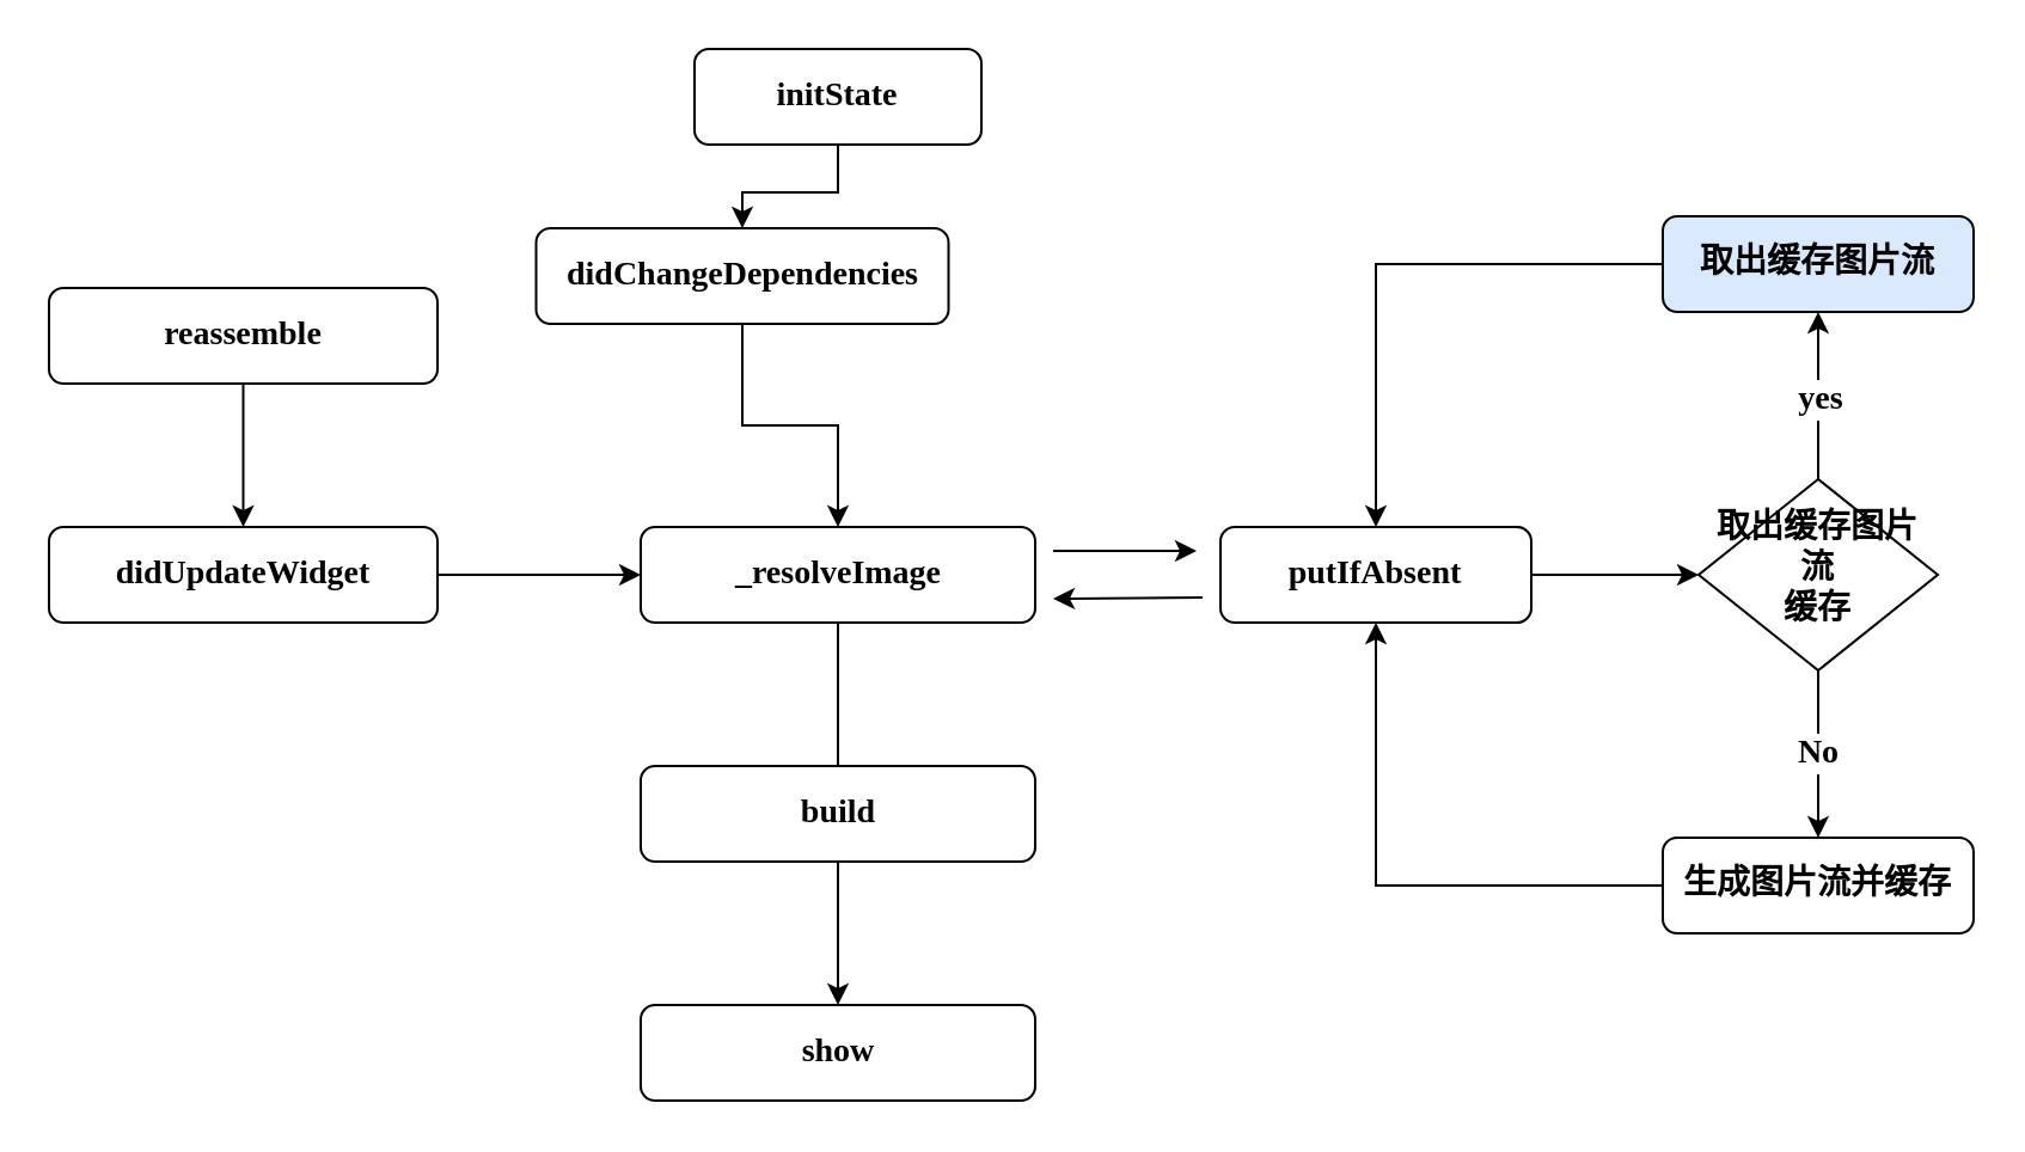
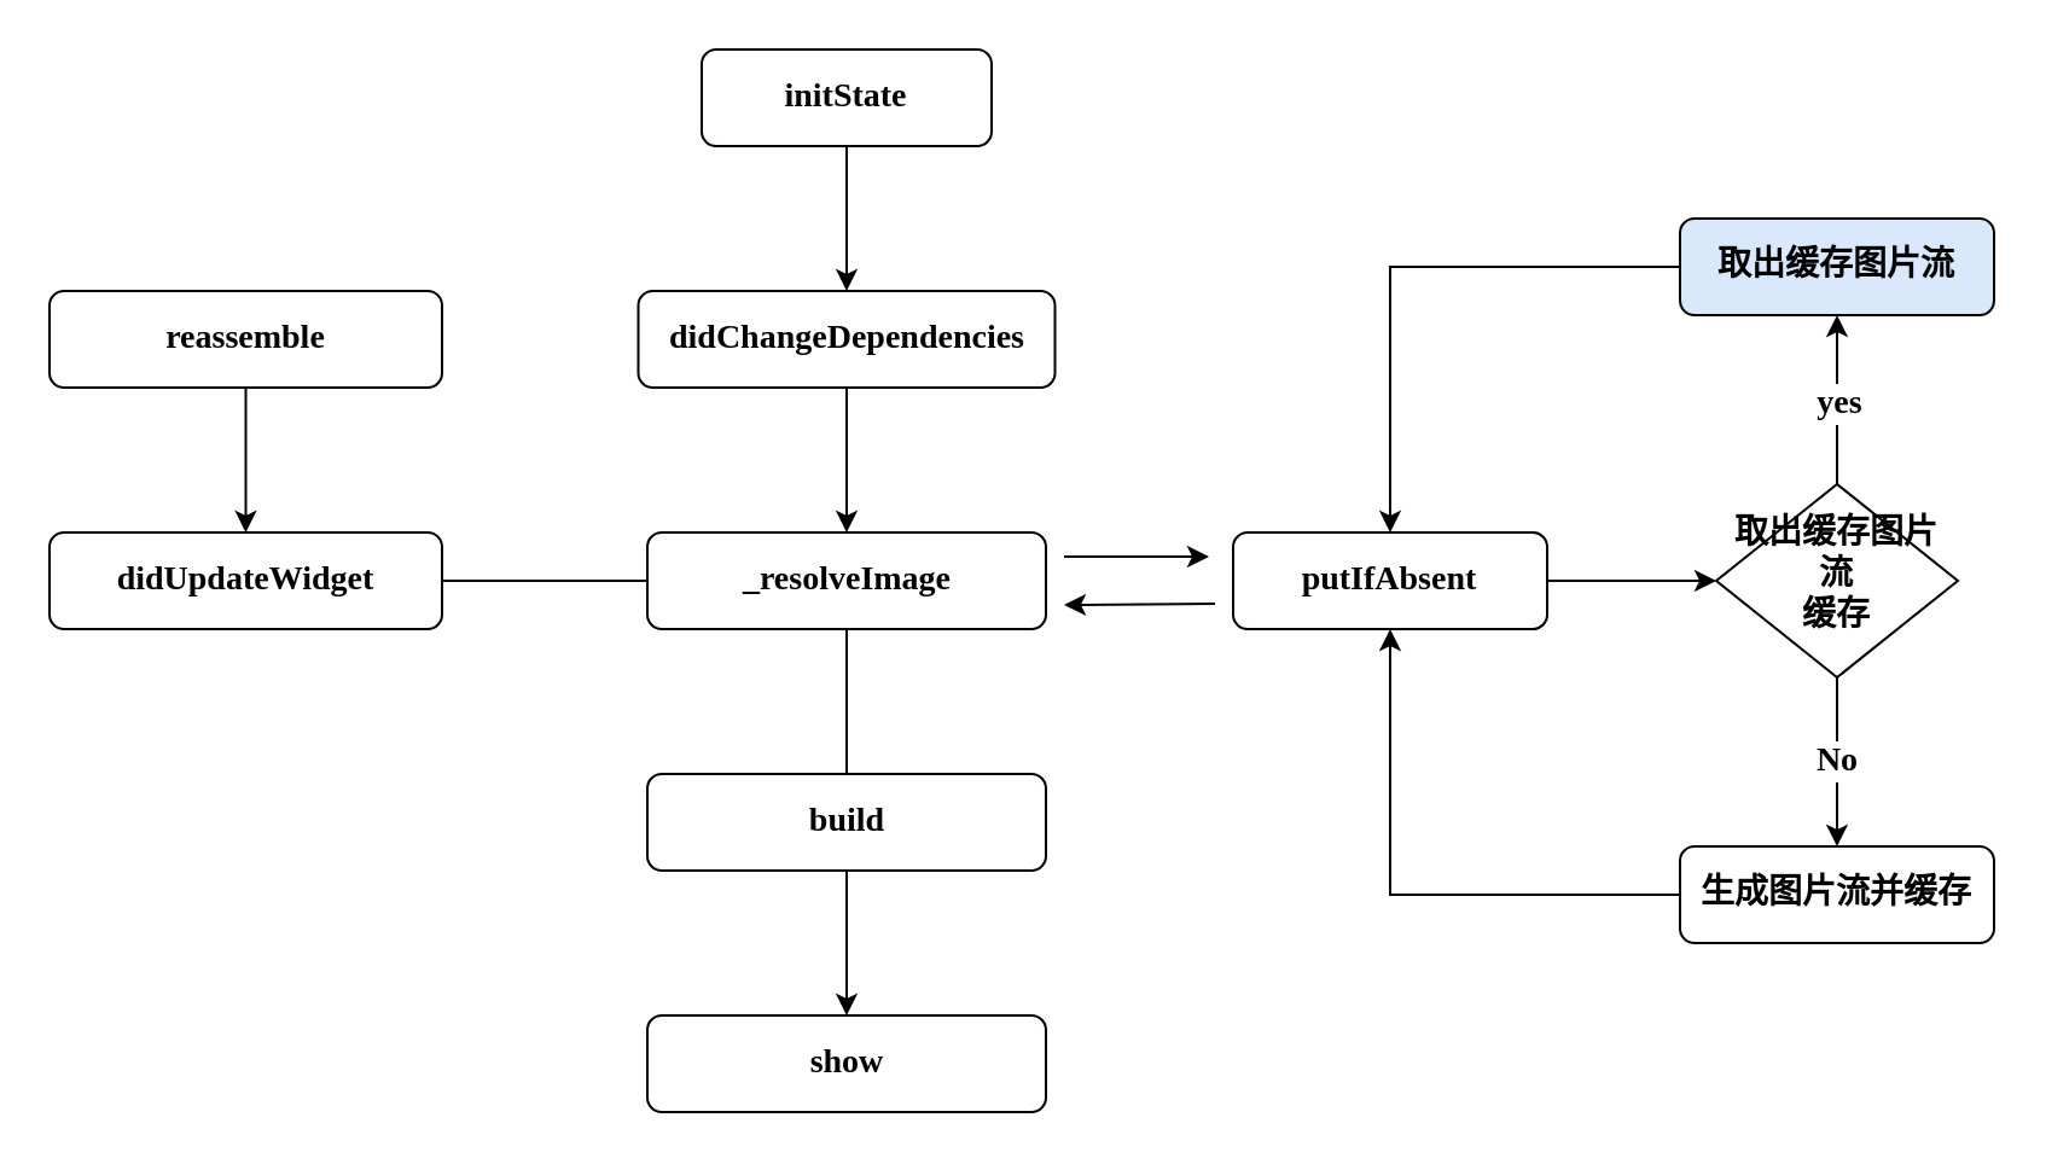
- <mxCell id="5" value="didChangeDependencies" style="rounded=1;whiteSpace=wrap;html=1;fontStyle=1;fontSize=14;fontFamily=Comic Sans MS;" vertex="1" parent="1"><mxGeometry x="223.75" y="95" width="172.5" height="40" as="geometry" /></mxCell>
+ <mxCell id="5" value="didChangeDependencies" style="rounded=1;whiteSpace=wrap;html=1;fontStyle=1;fontSize=14;fontFamily=Comic Sans MS;" vertex="1" parent="1"><mxGeometry x="263.75" y="120" width="172.5" height="40" as="geometry" /></mxCell>
- <mxCell id="6" style="edgeStyle=orthogonalEdgeStyle;rounded=0;orthogonalLoop=1;jettySize=auto;html=1;exitX=1;exitY=0.5;exitDx=0;exitDy=0;entryX=0;entryY=0.5;entryDx=0;entryDy=0;fontStyle=1;fontSize=14;fontFamily=Comic Sans MS;" edge="1" parent="1" source="7" target="14"><mxGeometry relative="1" as="geometry" /></mxCell>
+ <mxCell id="6" style="edgeStyle=orthogonalEdgeStyle;rounded=0;orthogonalLoop=1;jettySize=auto;html=1;exitX=1;exitY=0.5;exitDx=0;exitDy=0;entryX=0;entryY=0.5;entryDx=0;entryDy=0;fontStyle=1;fontSize=14;fontFamily=Comic Sans MS;endArrow=none;" edge="1" parent="1" source="7" target="14"><mxGeometry relative="1" as="geometry" /></mxCell>
